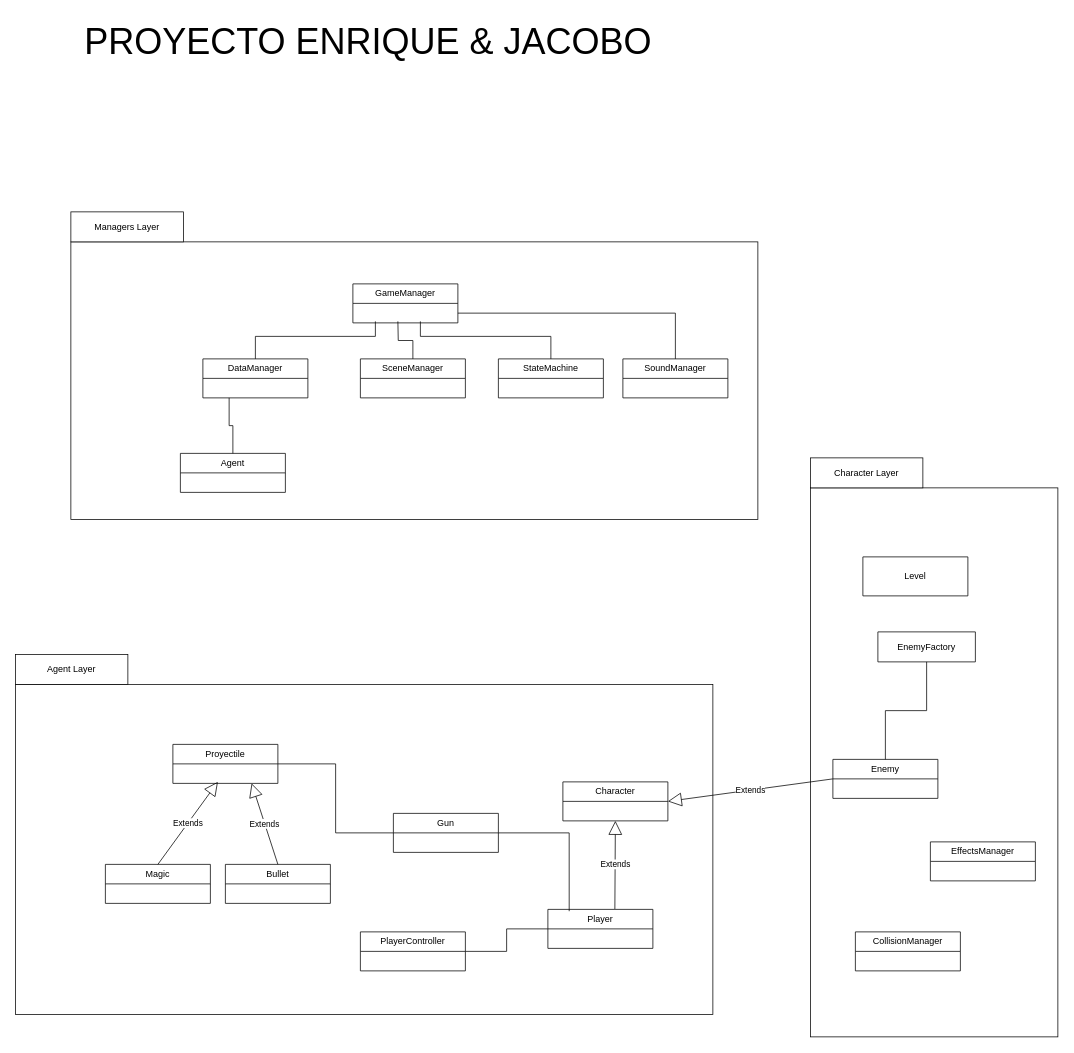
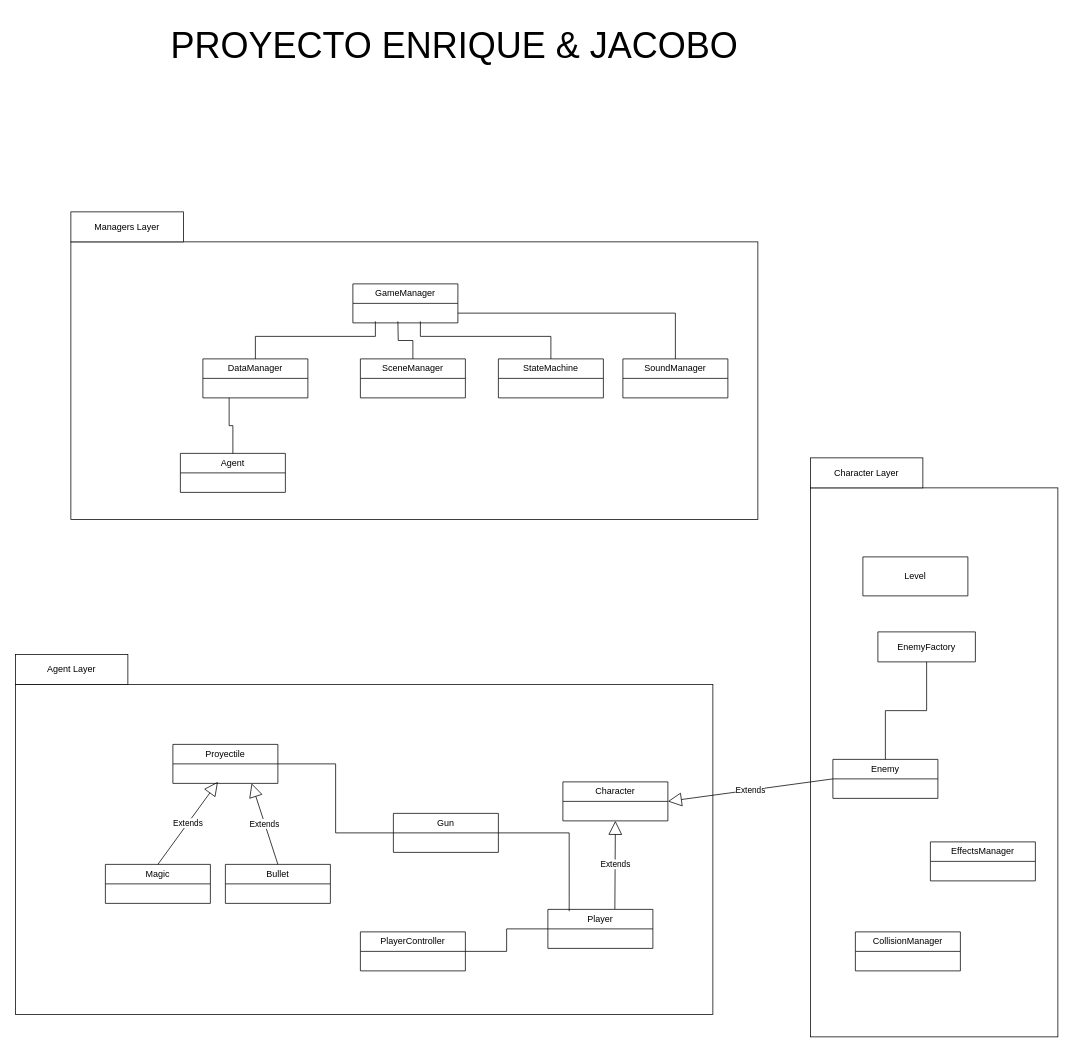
- <mxCell id="39" value="&lt;font style=&quot;font-size: 48px;&quot;&gt;PROYECTO ENRIQUE &amp;amp; JACOBO&lt;/font&gt;" style="text;html=1;align=center;verticalAlign=middle;resizable=0;points=[];autosize=1;strokeColor=none;fillColor=none;" vertex="1" parent="1"><mxGeometry x="100" y="20" width="780" height="70" as="geometry" /></mxCell>
+ <mxCell id="39" value="&lt;font style=&quot;font-size: 48px;&quot;&gt;PROYECTO ENRIQUE &amp;amp; JACOBO&lt;/font&gt;" style="text;html=1;align=center;verticalAlign=middle;resizable=0;points=[];autosize=1;strokeColor=none;fillColor=none;" vertex="1" parent="1"><mxGeometry x="215" y="25" width="780" height="70" as="geometry" /></mxCell>
